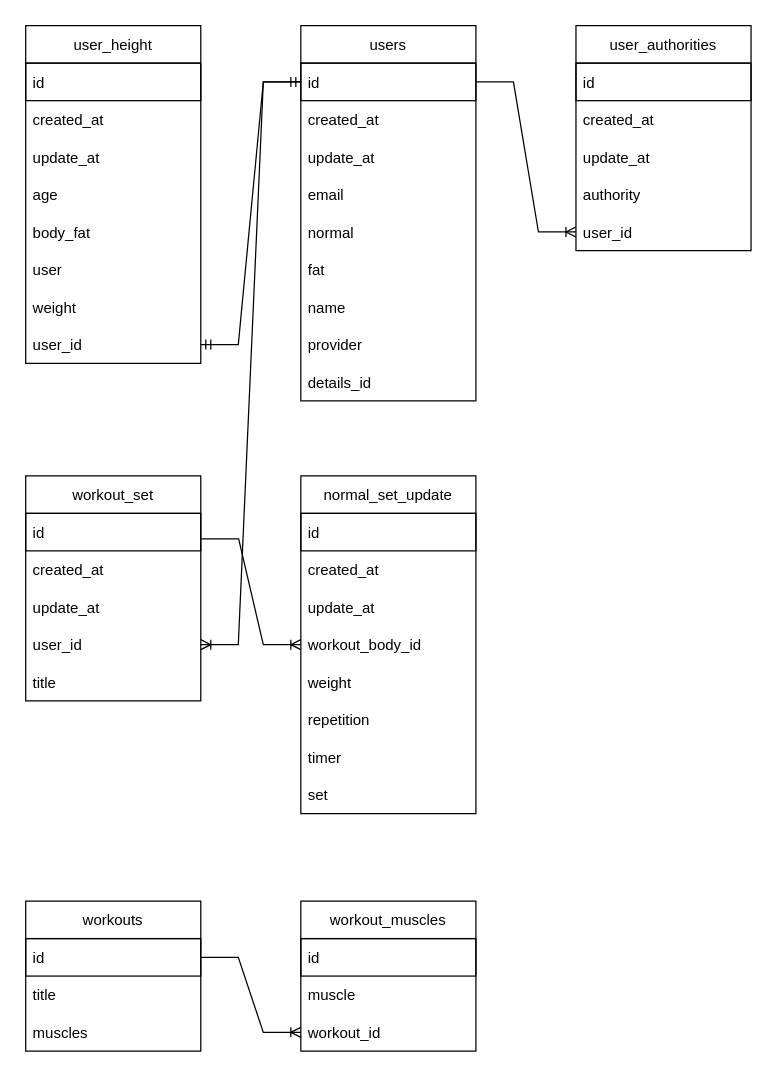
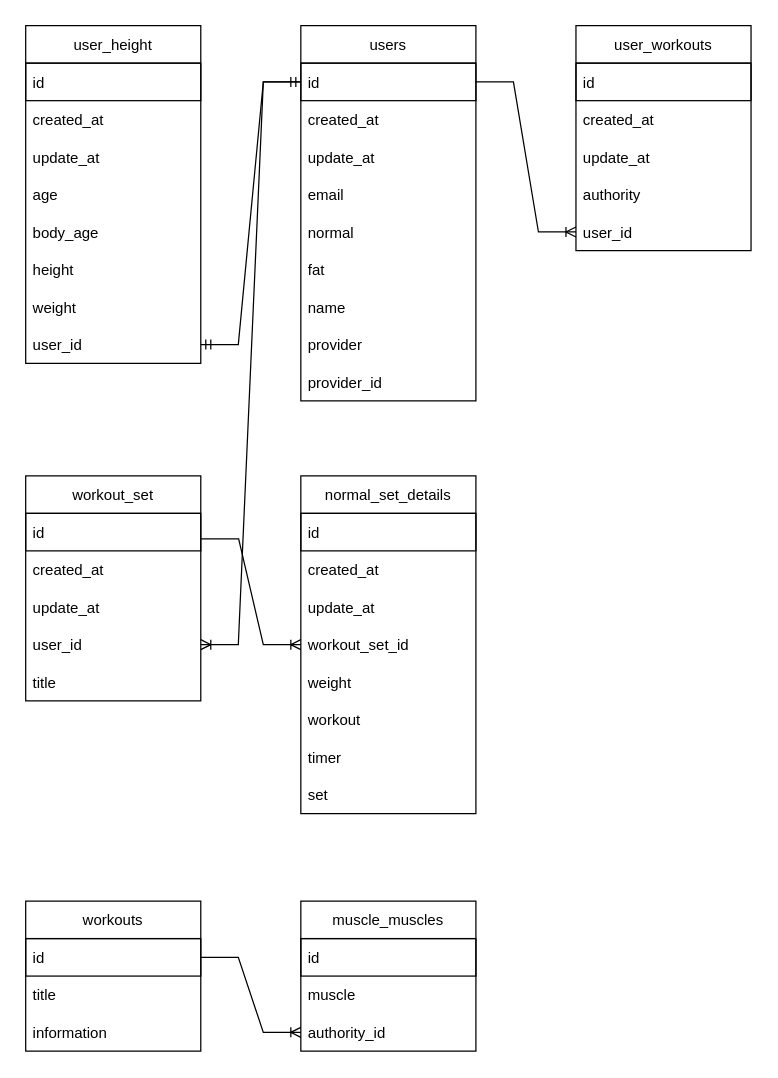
- <mxCell id="21" value="user_authorities" style="swimlane;fontStyle=0;childLayout=stackLayout;horizontal=1;startSize=30;horizontalStack=0;resizeParent=1;resizeParentMax=0;resizeLast=0;collapsible=1;marginBottom=0;" parent="1" vertex="1"><mxGeometry x="460" width="140" height="180" as="geometry" y="20"><mxRectangle x="250" y="290" width="60" height="30" as="alternateBounds" /></mxGeometry></mxCell>
+ <mxCell id="21" value="user_workouts" style="swimlane;fontStyle=0;childLayout=stackLayout;horizontal=1;startSize=30;horizontalStack=0;resizeParent=1;resizeParentMax=0;resizeLast=0;collapsible=1;marginBottom=0;" parent="1" vertex="1"><mxGeometry x="460" width="140" height="180" as="geometry" y="20"><mxRectangle x="250" y="290" width="60" height="30" as="alternateBounds" /></mxGeometry></mxCell>
- <mxCell id="17" value="body_fat" style="text;strokeColor=none;fillColor=none;align=left;verticalAlign=middle;spacingLeft=4;spacingRight=4;overflow=hidden;points=[[0,0.5],[1,0.5]];portConstraint=eastwest;rotatable=0;" parent="12" vertex="1"><mxGeometry y="150" width="140" height="30" as="geometry" /></mxCell>
+ <mxCell id="17" value="body_age" style="text;strokeColor=none;fillColor=none;align=left;verticalAlign=middle;spacingLeft=4;spacingRight=4;overflow=hidden;points=[[0,0.5],[1,0.5]];portConstraint=eastwest;rotatable=0;" parent="12" vertex="1"><mxGeometry y="150" width="140" height="30" as="geometry" /></mxCell>
- <mxCell id="18" value="user" style="text;strokeColor=none;fillColor=none;align=left;verticalAlign=middle;spacingLeft=4;spacingRight=4;overflow=hidden;points=[[0,0.5],[1,0.5]];portConstraint=eastwest;rotatable=0;" parent="12" vertex="1"><mxGeometry y="180" width="140" height="30" as="geometry" /></mxCell>
+ <mxCell id="18" value="height" style="text;strokeColor=none;fillColor=none;align=left;verticalAlign=middle;spacingLeft=4;spacingRight=4;overflow=hidden;points=[[0,0.5],[1,0.5]];portConstraint=eastwest;rotatable=0;" parent="12" vertex="1"><mxGeometry y="180" width="140" height="30" as="geometry" /></mxCell>
- <mxCell id="11" value="details_id" style="text;strokeColor=none;fillColor=none;align=left;verticalAlign=middle;spacingLeft=4;spacingRight=4;overflow=hidden;points=[[0,0.5],[1,0.5]];portConstraint=eastwest;rotatable=0;" parent="2" vertex="1"><mxGeometry y="270" width="140" height="30" as="geometry" /></mxCell>
+ <mxCell id="11" value="provider_id" style="text;strokeColor=none;fillColor=none;align=left;verticalAlign=middle;spacingLeft=4;spacingRight=4;overflow=hidden;points=[[0,0.5],[1,0.5]];portConstraint=eastwest;rotatable=0;" parent="2" vertex="1"><mxGeometry y="270" width="140" height="30" as="geometry" /></mxCell>
- <mxCell id="44" value="normal_set_update" style="swimlane;fontStyle=0;childLayout=stackLayout;horizontal=1;startSize=30;horizontalStack=0;resizeParent=1;resizeParentMax=0;resizeLast=0;collapsible=1;marginBottom=0;rounded=0;gradientColor=none;" vertex="1" parent="1"><mxGeometry x="240" y="380" width="140" height="270" as="geometry"><mxRectangle x="250" y="290" width="60" height="30" as="alternateBounds" /></mxGeometry></mxCell>
+ <mxCell id="44" value="normal_set_details" style="swimlane;fontStyle=0;childLayout=stackLayout;horizontal=1;startSize=30;horizontalStack=0;resizeParent=1;resizeParentMax=0;resizeLast=0;collapsible=1;marginBottom=0;rounded=0;gradientColor=none;" vertex="1" parent="1"><mxGeometry x="240" y="380" width="140" height="270" as="geometry"><mxRectangle x="250" y="290" width="60" height="30" as="alternateBounds" /></mxGeometry></mxCell>
- <mxCell id="48" value="workout_body_id" style="text;strokeColor=none;fillColor=none;align=left;verticalAlign=middle;spacingLeft=4;spacingRight=4;overflow=hidden;points=[[0,0.5],[1,0.5]];portConstraint=eastwest;rotatable=0;" vertex="1" parent="44"><mxGeometry y="120" width="140" height="30" as="geometry" /></mxCell>
+ <mxCell id="48" value="workout_set_id" style="text;strokeColor=none;fillColor=none;align=left;verticalAlign=middle;spacingLeft=4;spacingRight=4;overflow=hidden;points=[[0,0.5],[1,0.5]];portConstraint=eastwest;rotatable=0;" vertex="1" parent="44"><mxGeometry y="120" width="140" height="30" as="geometry" /></mxCell>
- <mxCell id="50" value="repetition" style="text;strokeColor=none;fillColor=none;align=left;verticalAlign=middle;spacingLeft=4;spacingRight=4;overflow=hidden;points=[[0,0.5],[1,0.5]];portConstraint=eastwest;rotatable=0;" vertex="1" parent="44"><mxGeometry y="180" width="140" height="30" as="geometry" /></mxCell>
+ <mxCell id="50" value="workout" style="text;strokeColor=none;fillColor=none;align=left;verticalAlign=middle;spacingLeft=4;spacingRight=4;overflow=hidden;points=[[0,0.5],[1,0.5]];portConstraint=eastwest;rotatable=0;" vertex="1" parent="44"><mxGeometry y="180" width="140" height="30" as="geometry" /></mxCell>
- <mxCell id="33" value="workout_muscles" style="swimlane;fontStyle=0;childLayout=stackLayout;horizontal=1;startSize=30;horizontalStack=0;resizeParent=1;resizeParentMax=0;resizeLast=0;collapsible=1;marginBottom=0;rounded=0;gradientColor=none;" parent="1" vertex="1"><mxGeometry x="240" y="720" width="140" height="120" as="geometry"><mxRectangle x="250" y="290" width="60" height="30" as="alternateBounds" /></mxGeometry></mxCell>
+ <mxCell id="33" value="muscle_muscles" style="swimlane;fontStyle=0;childLayout=stackLayout;horizontal=1;startSize=30;horizontalStack=0;resizeParent=1;resizeParentMax=0;resizeLast=0;collapsible=1;marginBottom=0;rounded=0;gradientColor=none;" parent="1" vertex="1"><mxGeometry x="240" y="720" width="140" height="120" as="geometry"><mxRectangle x="250" y="290" width="60" height="30" as="alternateBounds" /></mxGeometry></mxCell>
- <mxCell id="30" value="muscles" style="text;strokeColor=none;fillColor=none;align=left;verticalAlign=middle;spacingLeft=4;spacingRight=4;overflow=hidden;points=[[0,0.5],[1,0.5]];portConstraint=eastwest;rotatable=0;" parent="27" vertex="1"><mxGeometry y="90" width="140" height="30" as="geometry" /></mxCell>
+ <mxCell id="30" value="information" style="text;strokeColor=none;fillColor=none;align=left;verticalAlign=middle;spacingLeft=4;spacingRight=4;overflow=hidden;points=[[0,0.5],[1,0.5]];portConstraint=eastwest;rotatable=0;" parent="27" vertex="1"><mxGeometry y="90" width="140" height="30" as="geometry" /></mxCell>
- <mxCell id="36" value="workout_id" style="text;strokeColor=none;fillColor=none;align=left;verticalAlign=middle;spacingLeft=4;spacingRight=4;overflow=hidden;points=[[0,0.5],[1,0.5]];portConstraint=eastwest;rotatable=0;" parent="33" vertex="1"><mxGeometry y="90" width="140" height="30" as="geometry" /></mxCell>
+ <mxCell id="36" value="authority_id" style="text;strokeColor=none;fillColor=none;align=left;verticalAlign=middle;spacingLeft=4;spacingRight=4;overflow=hidden;points=[[0,0.5],[1,0.5]];portConstraint=eastwest;rotatable=0;" parent="33" vertex="1"><mxGeometry y="90" width="140" height="30" as="geometry" /></mxCell>
